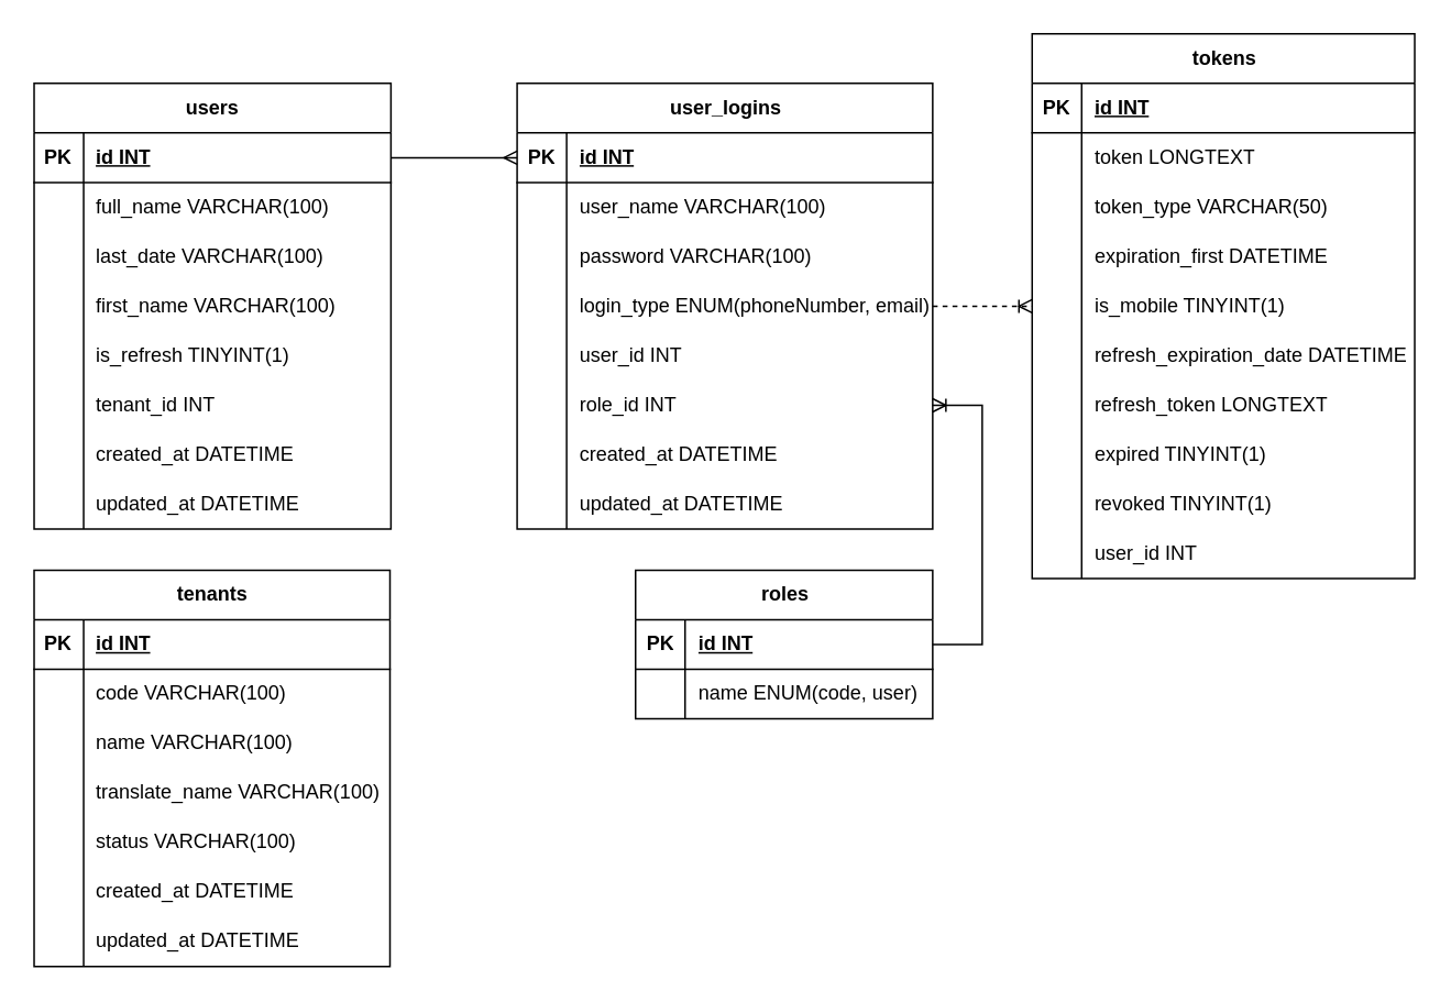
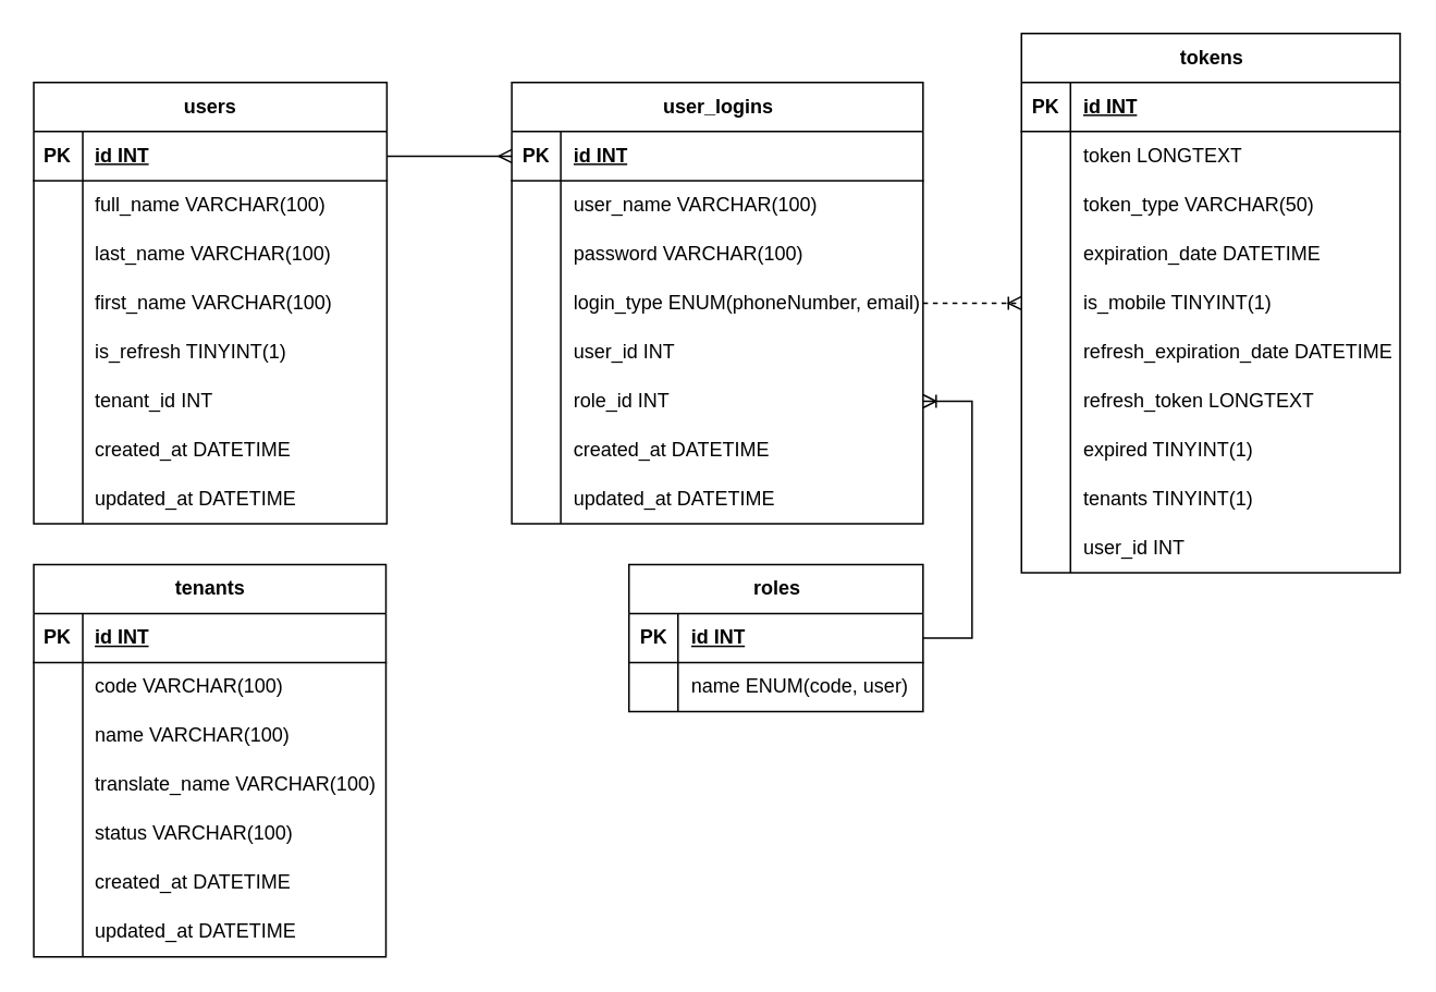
- <mxCell id="11" value="last_date VARCHAR(100)" style="shape=partialRectangle;connectable=0;fillColor=none;top=0;left=0;bottom=0;right=0;align=left;spacingLeft=6;overflow=hidden;whiteSpace=wrap;html=1;" parent="9" vertex="1"><mxGeometry x="30" width="186.163" height="30" as="geometry"><mxRectangle width="186.163" height="30" as="alternateBounds" /></mxGeometry></mxCell>
+ <mxCell id="11" value="last_name VARCHAR(100)" style="shape=partialRectangle;connectable=0;fillColor=none;top=0;left=0;bottom=0;right=0;align=left;spacingLeft=6;overflow=hidden;whiteSpace=wrap;html=1;" parent="9" vertex="1"><mxGeometry x="30" width="186.163" height="30" as="geometry"><mxRectangle width="186.163" height="30" as="alternateBounds" /></mxGeometry></mxCell>
- <mxCell id="72" value="expiration_first DATETIME" style="shape=partialRectangle;connectable=0;fillColor=none;top=0;left=0;bottom=0;right=0;align=left;spacingLeft=6;overflow=hidden;whiteSpace=wrap;html=1;" parent="70" vertex="1"><mxGeometry x="30" width="201.75" height="30" as="geometry"><mxRectangle width="201.75" height="30" as="alternateBounds" /></mxGeometry></mxCell>
+ <mxCell id="72" value="expiration_date DATETIME" style="shape=partialRectangle;connectable=0;fillColor=none;top=0;left=0;bottom=0;right=0;align=left;spacingLeft=6;overflow=hidden;whiteSpace=wrap;html=1;" parent="70" vertex="1"><mxGeometry x="30" width="201.75" height="30" as="geometry"><mxRectangle width="201.75" height="30" as="alternateBounds" /></mxGeometry></mxCell>
- <mxCell id="87" value="revoked TINYINT(1)" style="shape=partialRectangle;connectable=0;fillColor=none;top=0;left=0;bottom=0;right=0;align=left;spacingLeft=6;overflow=hidden;whiteSpace=wrap;html=1;" parent="85" vertex="1"><mxGeometry x="30" width="201.75" height="30" as="geometry"><mxRectangle width="201.75" height="30" as="alternateBounds" /></mxGeometry></mxCell>
+ <mxCell id="87" value="tenants TINYINT(1)" style="shape=partialRectangle;connectable=0;fillColor=none;top=0;left=0;bottom=0;right=0;align=left;spacingLeft=6;overflow=hidden;whiteSpace=wrap;html=1;" parent="85" vertex="1"><mxGeometry x="30" width="201.75" height="30" as="geometry"><mxRectangle width="201.75" height="30" as="alternateBounds" /></mxGeometry></mxCell>
